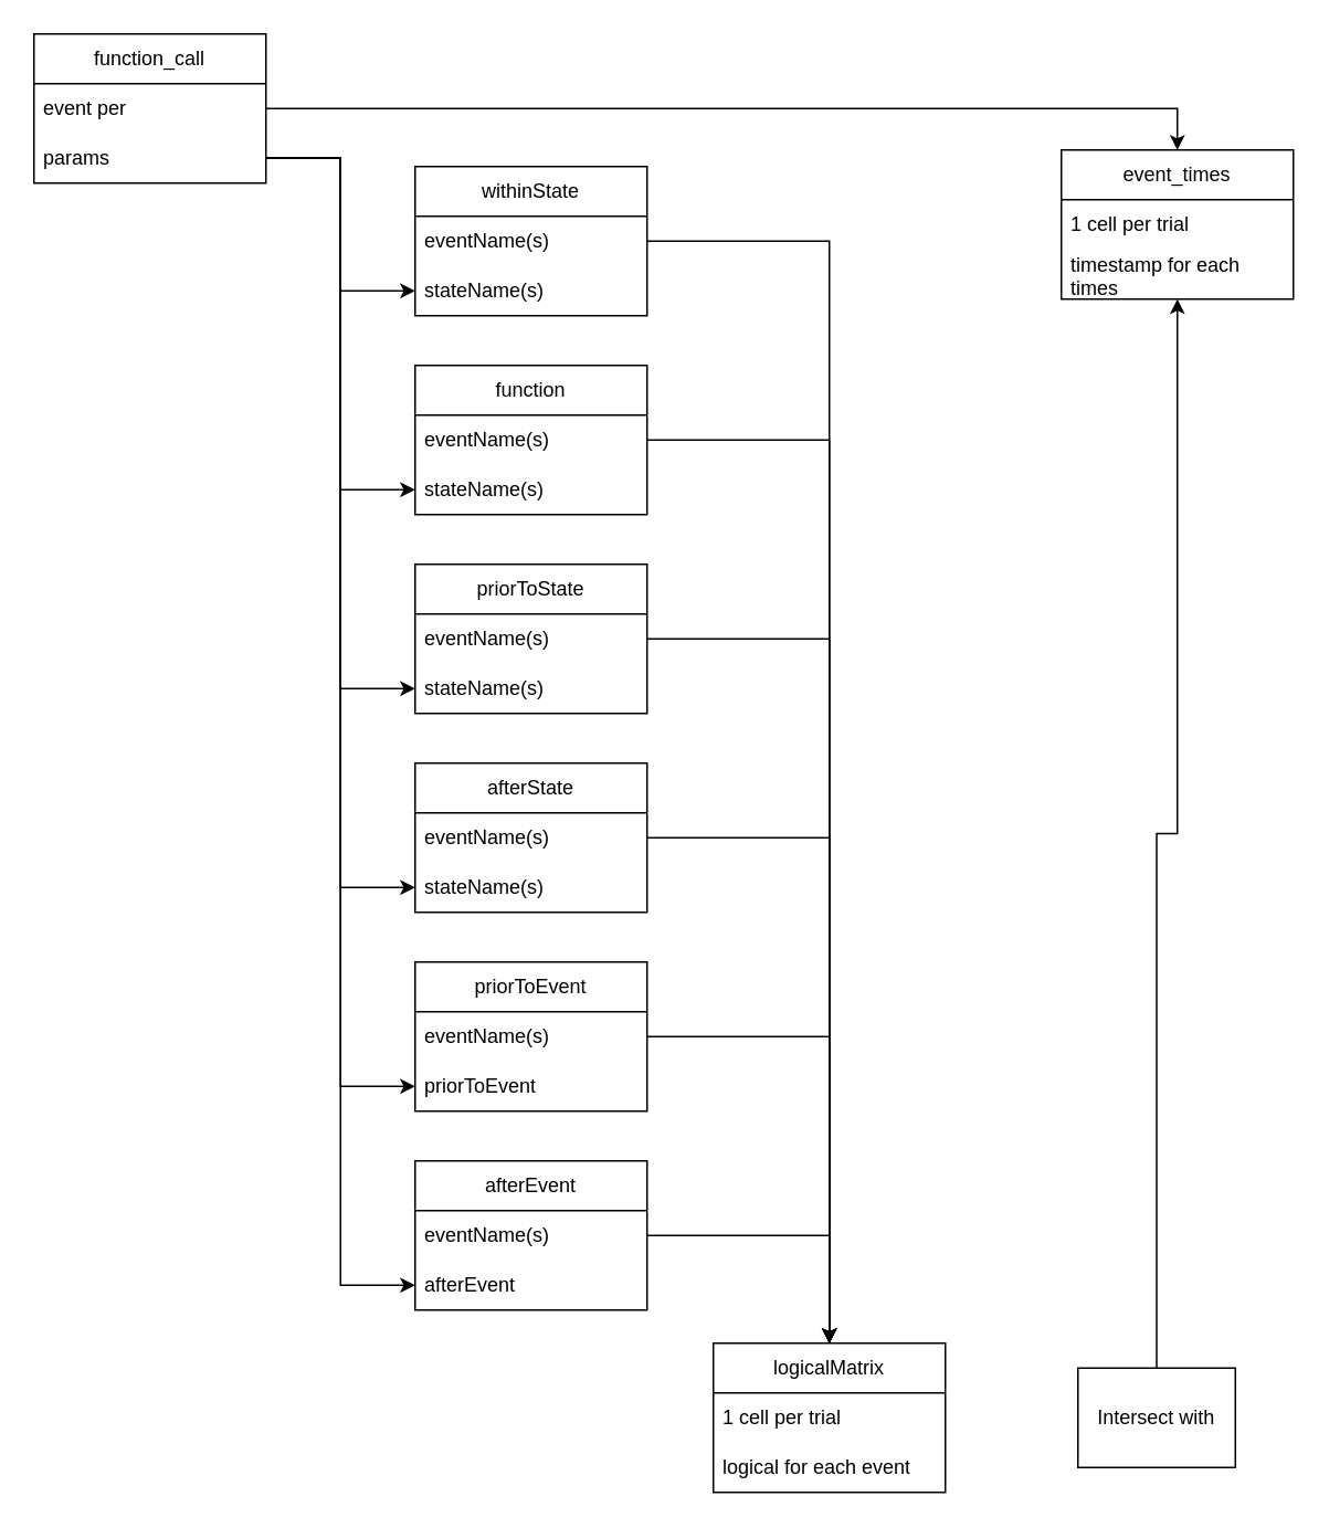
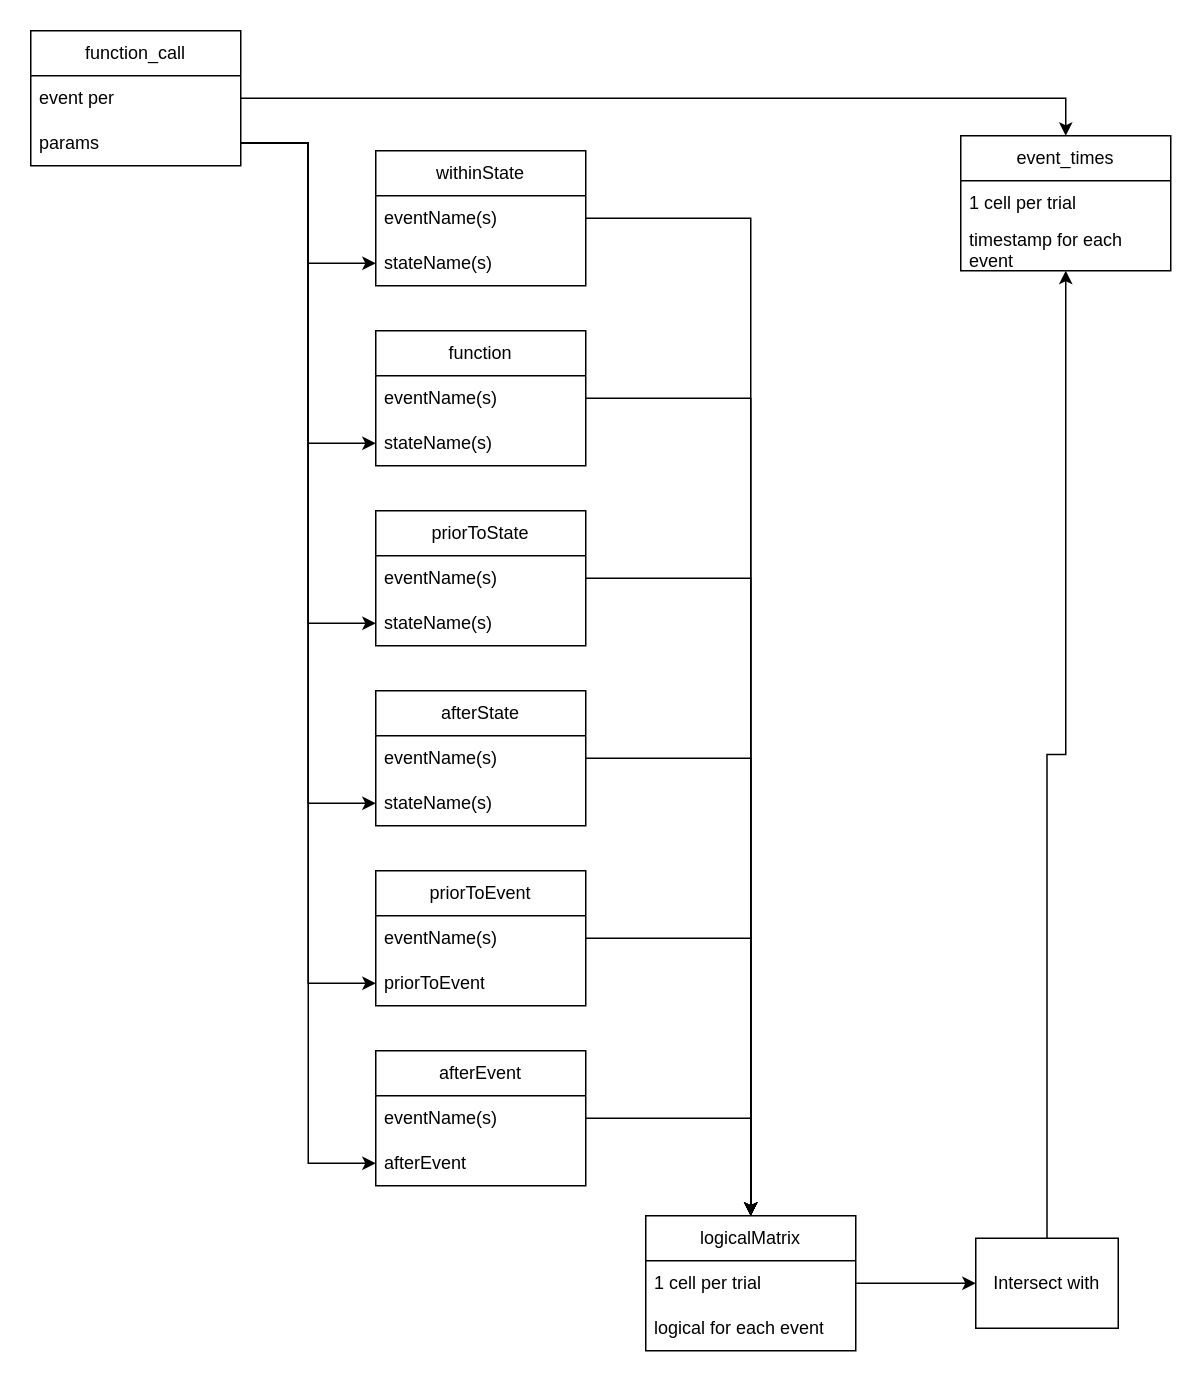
- <mxCell id="4" value="timestamp for each times" style="text;strokeColor=none;fillColor=none;align=left;verticalAlign=middle;spacingLeft=4;spacingRight=4;overflow=hidden;points=[[0,0.5],[1,0.5]];portConstraint=eastwest;rotatable=0;whiteSpace=wrap;html=1;" vertex="1" parent="2"><mxGeometry y="60" width="140" height="30" as="geometry" /></mxCell>
+ <mxCell id="4" value="timestamp for each event" style="text;strokeColor=none;fillColor=none;align=left;verticalAlign=middle;spacingLeft=4;spacingRight=4;overflow=hidden;points=[[0,0.5],[1,0.5]];portConstraint=eastwest;rotatable=0;whiteSpace=wrap;html=1;" vertex="1" parent="2"><mxGeometry y="60" width="140" height="30" as="geometry" /></mxCell>
+ <mxCell id="26" style="edgeStyle=orthogonalEdgeStyle;rounded=0;orthogonalLoop=1;jettySize=auto;html=1;" edge="1" parent="1" source="27" target="34"><mxGeometry relative="1" as="geometry"><mxPoint x="500" y="940" as="targetPoint" /></mxGeometry></mxCell>
